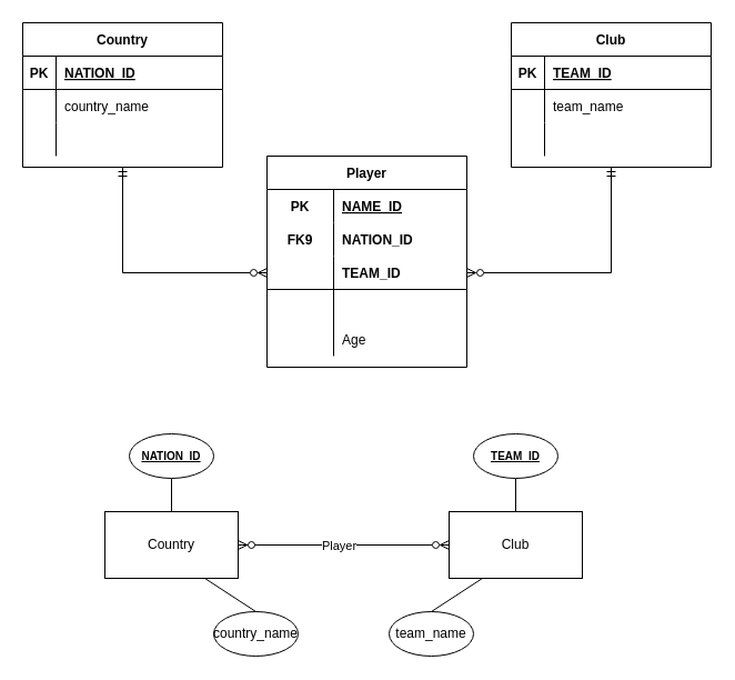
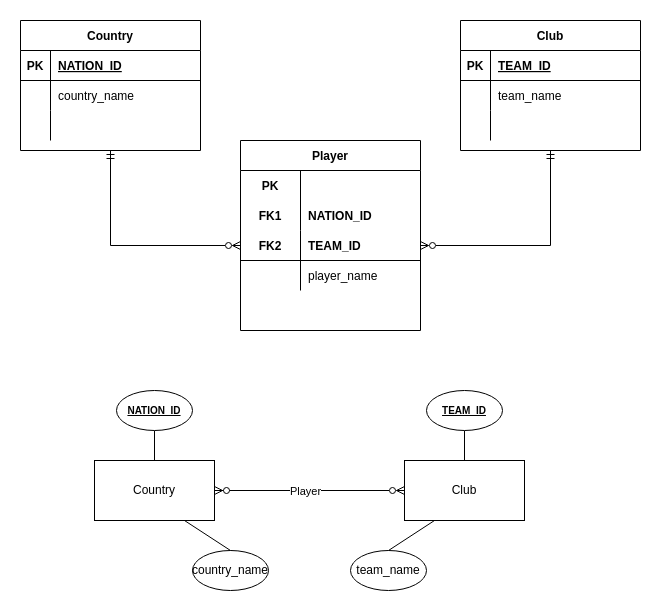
- <mxCell id="27" value="NAME_ID" style="shape=partialRectangle;connectable=0;fillColor=none;top=0;left=0;bottom=0;right=0;align=left;spacingLeft=6;fontStyle=5;overflow=hidden;comic=0;" parent="25" vertex="1"><mxGeometry x="60" width="120" height="30" as="geometry"><mxRectangle width="120" height="30" as="alternateBounds" /></mxGeometry></mxCell>
- <mxCell id="29" value="FK9" style="shape=partialRectangle;connectable=0;fillColor=none;top=0;left=0;bottom=0;right=0;fontStyle=1;overflow=hidden;comic=0;" parent="28" vertex="1"><mxGeometry width="60" height="30" as="geometry"><mxRectangle width="60" height="30" as="alternateBounds" /></mxGeometry></mxCell>
+ <mxCell id="29" value="FK1" style="shape=partialRectangle;connectable=0;fillColor=none;top=0;left=0;bottom=0;right=0;fontStyle=1;overflow=hidden;comic=0;" parent="28" vertex="1"><mxGeometry width="60" height="30" as="geometry"><mxRectangle width="60" height="30" as="alternateBounds" /></mxGeometry></mxCell>
+ <mxCell id="32" value="FK2" style="shape=partialRectangle;connectable=0;fillColor=none;top=0;left=0;bottom=0;right=0;fontStyle=1;overflow=hidden;comic=0;" parent="31" vertex="1"><mxGeometry width="60" height="30" as="geometry"><mxRectangle width="60" height="30" as="alternateBounds" /></mxGeometry></mxCell>
+ <mxCell id="36" value="player_name" style="shape=partialRectangle;connectable=0;fillColor=none;top=0;left=0;bottom=0;right=0;align=left;spacingLeft=6;overflow=hidden;comic=0;" parent="34" vertex="1"><mxGeometry x="60" width="120" height="30" as="geometry"><mxRectangle width="120" height="30" as="alternateBounds" /></mxGeometry></mxCell>
- <mxCell id="39" value="Age" style="shape=partialRectangle;connectable=0;fillColor=none;top=0;left=0;bottom=0;right=0;align=left;spacingLeft=6;overflow=hidden;comic=0;" parent="37" vertex="1"><mxGeometry x="60" width="120" height="30" as="geometry"><mxRectangle width="120" height="30" as="alternateBounds" /></mxGeometry></mxCell>
